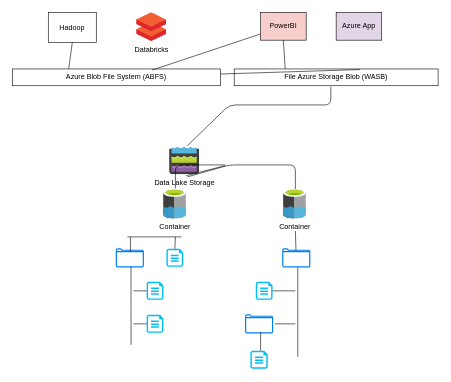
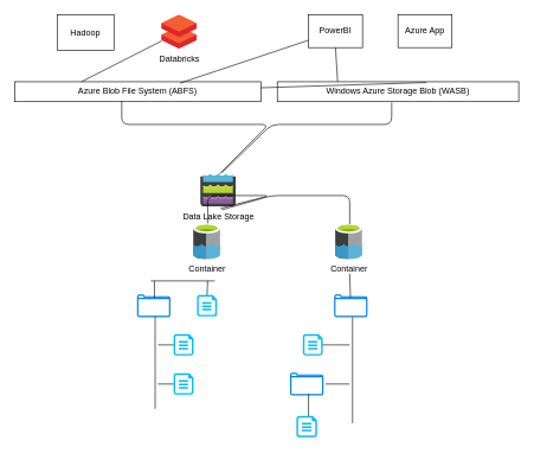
- <mxCell id="32" value="PowerBI" style="rounded=0;whiteSpace=wrap;html=1;fillColor=#f8cecc;" vertex="1" parent="1"><mxGeometry x="434" y="20" width="76" height="46" as="geometry" /></mxCell>
+ <mxCell id="32" value="PowerBI" style="rounded=0;whiteSpace=wrap;html=1;" vertex="1" parent="1"><mxGeometry x="434" y="20" width="76" height="46" as="geometry" /></mxCell>
- <mxCell id="34" value="Azure App" style="rounded=0;whiteSpace=wrap;html=1;fillColor=#e1d5e7;" vertex="1" parent="1"><mxGeometry x="560" y="20" width="76" height="46" as="geometry" /></mxCell>
+ <mxCell id="34" value="Azure App" style="rounded=0;whiteSpace=wrap;html=1;" vertex="1" parent="1"><mxGeometry x="560" y="20" width="76" height="46" as="geometry" /></mxCell>
- <mxCell id="30" value="" style="endArrow=none;html=1;exitX=0.271;exitY=0;exitDx=0;exitDy=0;exitPerimeter=0;entryX=0.5;entryY=1;entryDx=0;entryDy=0;" edge="1" parent="1" source="26" target="28"><mxGeometry width="50" height="50" relative="1" as="geometry"><mxPoint x="20" y="644" as="sourcePoint" /><mxPoint x="110" y="74" as="targetPoint" /></mxGeometry></mxCell>
+ <mxCell id="30" value="" style="endArrow=none;html=1;exitX=0.271;exitY=0;exitDx=0;exitDy=0;exitPerimeter=0;" edge="1" parent="1" source="26" target="29"><mxGeometry width="50" height="50" relative="1" as="geometry"><mxPoint x="20" y="644" as="sourcePoint" /><mxPoint x="110" y="74" as="targetPoint" /></mxGeometry></mxCell>
- <mxCell id="25" value="File Azure Storage Blob (WASB)" style="rounded=0;whiteSpace=wrap;html=1;" vertex="1" parent="1"><mxGeometry x="390" y="114" width="340" height="28" as="geometry" /></mxCell>
+ <mxCell id="25" value="Windows Azure Storage Blob (WASB)" style="rounded=0;whiteSpace=wrap;html=1;" vertex="1" parent="1"><mxGeometry x="390" y="114" width="340" height="28" as="geometry" /></mxCell>
+ <mxCell id="37" value="" style="endArrow=none;html=1;entryX=0.52;entryY=0;entryDx=0;entryDy=0;entryPerimeter=0;exitX=0.435;exitY=0.964;exitDx=0;exitDy=0;exitPerimeter=0;" edge="1" parent="1" source="26" target="4"><mxGeometry width="50" height="50" relative="1" as="geometry"><mxPoint x="20" y="684" as="sourcePoint" /><mxPoint x="70" y="634" as="targetPoint" /><Array as="points"><mxPoint x="171" y="174" /><mxPoint x="378" y="174" /></Array></mxGeometry></mxCell>
